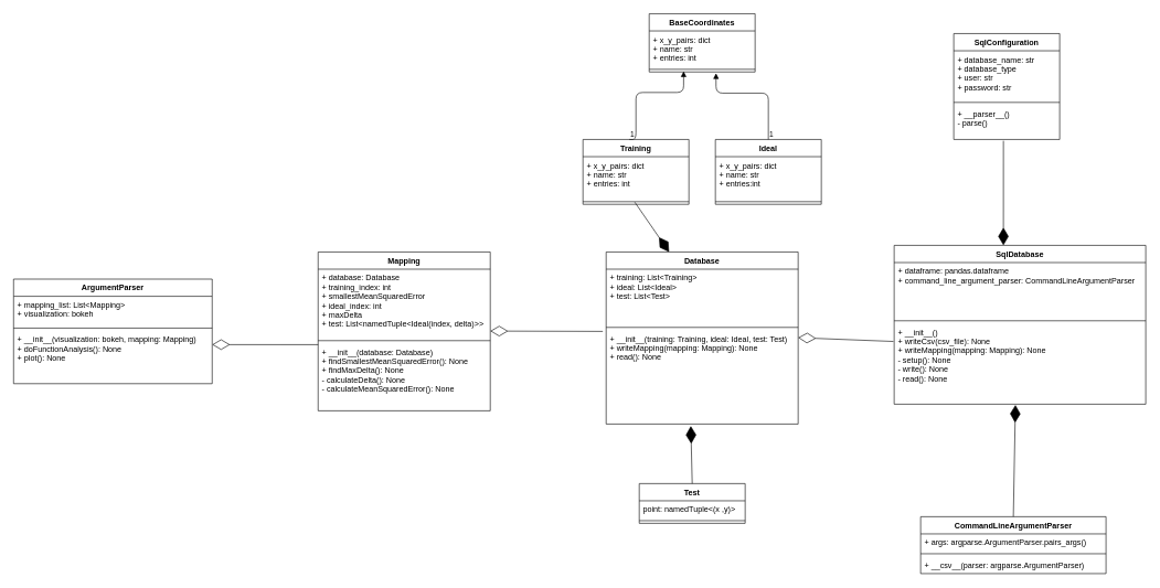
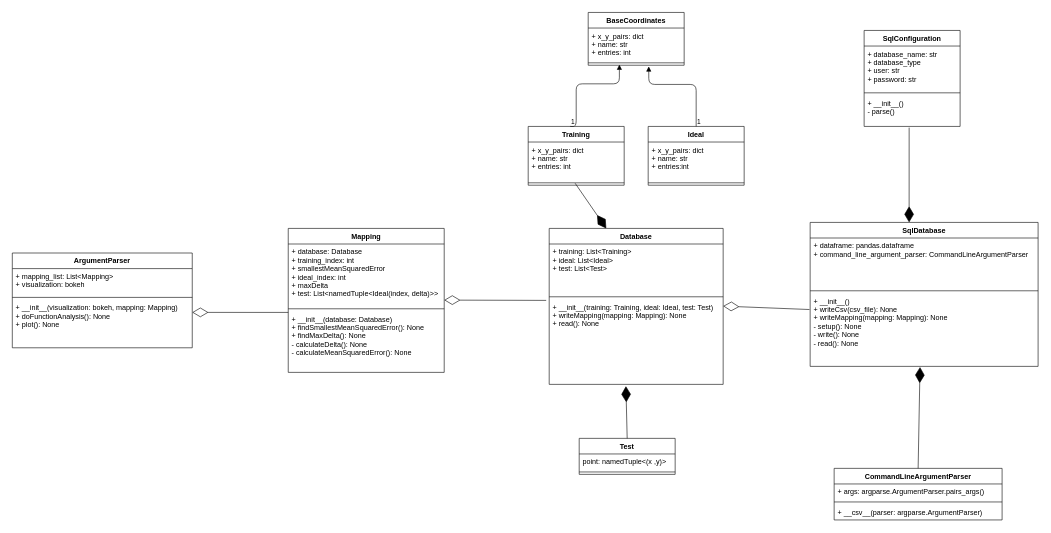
- <mxCell id="41" value="+ __parser__()&#10;- parse()" style="text;strokeColor=none;fillColor=none;align=left;verticalAlign=top;spacingLeft=4;spacingRight=4;overflow=hidden;rotatable=0;points=[[0,0.5],[1,0.5]];portConstraint=eastwest;" vertex="1" parent="38"><mxGeometry y="108" width="160" height="52" as="geometry" /></mxCell>
+ <mxCell id="41" value="+ __init__()&#10;- parse()" style="text;strokeColor=none;fillColor=none;align=left;verticalAlign=top;spacingLeft=4;spacingRight=4;overflow=hidden;rotatable=0;points=[[0,0.5],[1,0.5]];portConstraint=eastwest;" vertex="1" parent="38"><mxGeometry y="108" width="160" height="52" as="geometry" /></mxCell>
